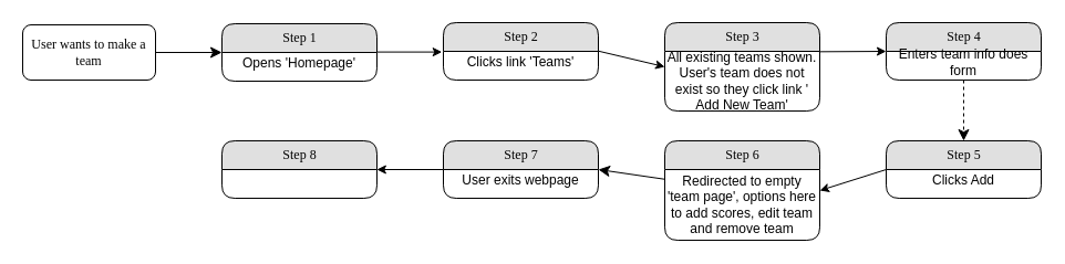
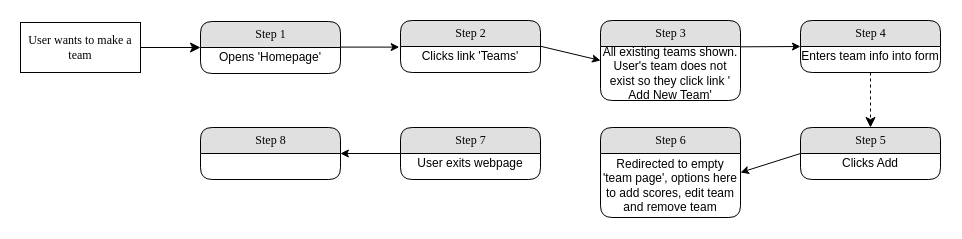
- <mxCell id="3" value="User wants to make a team" style="whiteSpace=wrap;html=1;shadow=0;comic=0;labelBackgroundColor=none;strokeWidth=1;fontFamily=Verdana;fontSize=12;align=center;rounded=1;" parent="1" vertex="1"><mxGeometry x="20" y="22" width="120" height="50" as="geometry" /></mxCell>
+ <mxCell id="3" value="User wants to make a team" style="whiteSpace=wrap;html=1;rounded=0;shadow=0;comic=0;labelBackgroundColor=none;strokeWidth=1;fontFamily=Verdana;fontSize=12;align=center;" parent="1" vertex="1"><mxGeometry x="20" y="22" width="120" height="50" as="geometry" /></mxCell>
- <mxCell id="24" value="Enters team info does form" style="text;html=1;strokeColor=none;fillColor=none;align=center;verticalAlign=middle;whiteSpace=wrap;rounded=0;" vertex="1" parent="23"><mxGeometry y="26" width="140" height="20" as="geometry" /></mxCell>
+ <mxCell id="24" value="Enters team info into form" style="text;html=1;strokeColor=none;fillColor=none;align=center;verticalAlign=middle;whiteSpace=wrap;rounded=0;" vertex="1" parent="23"><mxGeometry y="26" width="140" height="20" as="geometry" /></mxCell>
- <mxCell id="5" style="edgeStyle=none;html=1;labelBackgroundColor=none;startFill=0;startSize=8;endFill=1;endSize=8;fontFamily=Verdana;fontSize=12;entryX=1;entryY=0.5;entryDx=0;entryDy=0;" parent="1" source="14" target="16" edge="1"><mxGeometry relative="1" as="geometry" /></mxCell>
